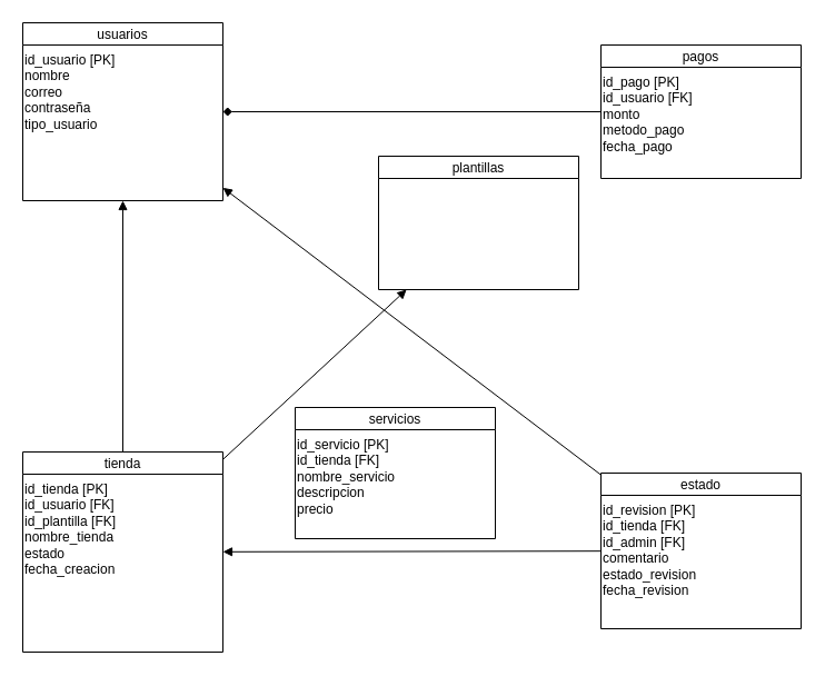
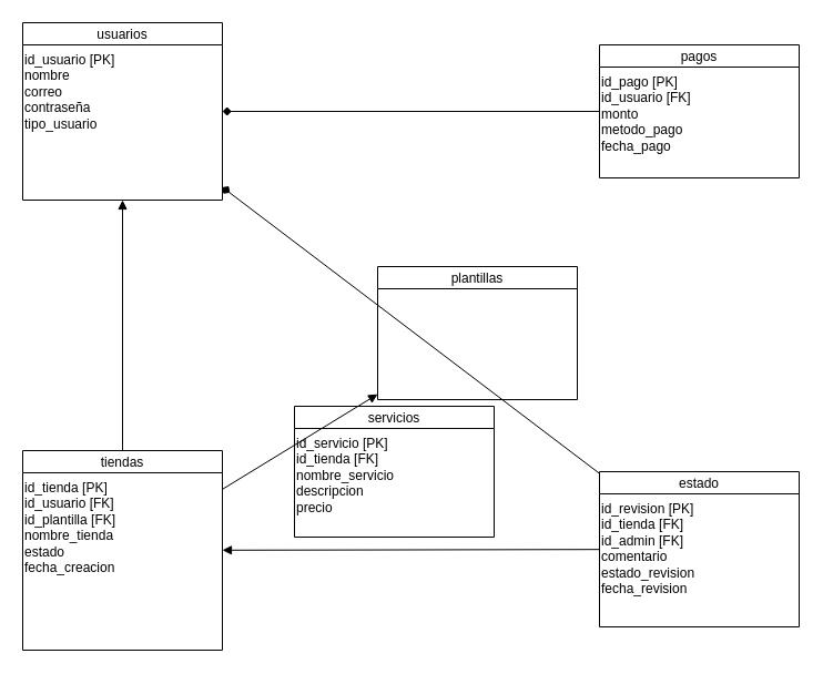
- <mxCell id="17" style="endArrow=block;" parent="1" source="11" target="2" edge="1"><mxGeometry relative="1" as="geometry" /></mxCell>
+ <mxCell id="17" style="endArrow=diamond;" parent="1" source="11" target="2" edge="1"><mxGeometry relative="1" as="geometry" /></mxCell>
- <mxCell id="4" value="plantillas" style="shape=swimlane;startSize=20;" parent="1" vertex="1"><mxGeometry x="340" y="140" width="180" height="120" as="geometry" /></mxCell>
+ <mxCell id="4" value="plantillas" style="shape=swimlane;startSize=20;" parent="1" vertex="1"><mxGeometry x="340" y="240" width="180" height="120" as="geometry" /></mxCell>
- <mxCell id="5" value="tienda" style="shape=swimlane;startSize=20;" parent="1" vertex="1"><mxGeometry x="20" y="406" width="180" height="180" as="geometry" /></mxCell>
+ <mxCell id="5" value="tiendas" style="shape=swimlane;startSize=20;" parent="1" vertex="1"><mxGeometry x="20" y="406" width="180" height="180" as="geometry" /></mxCell>
